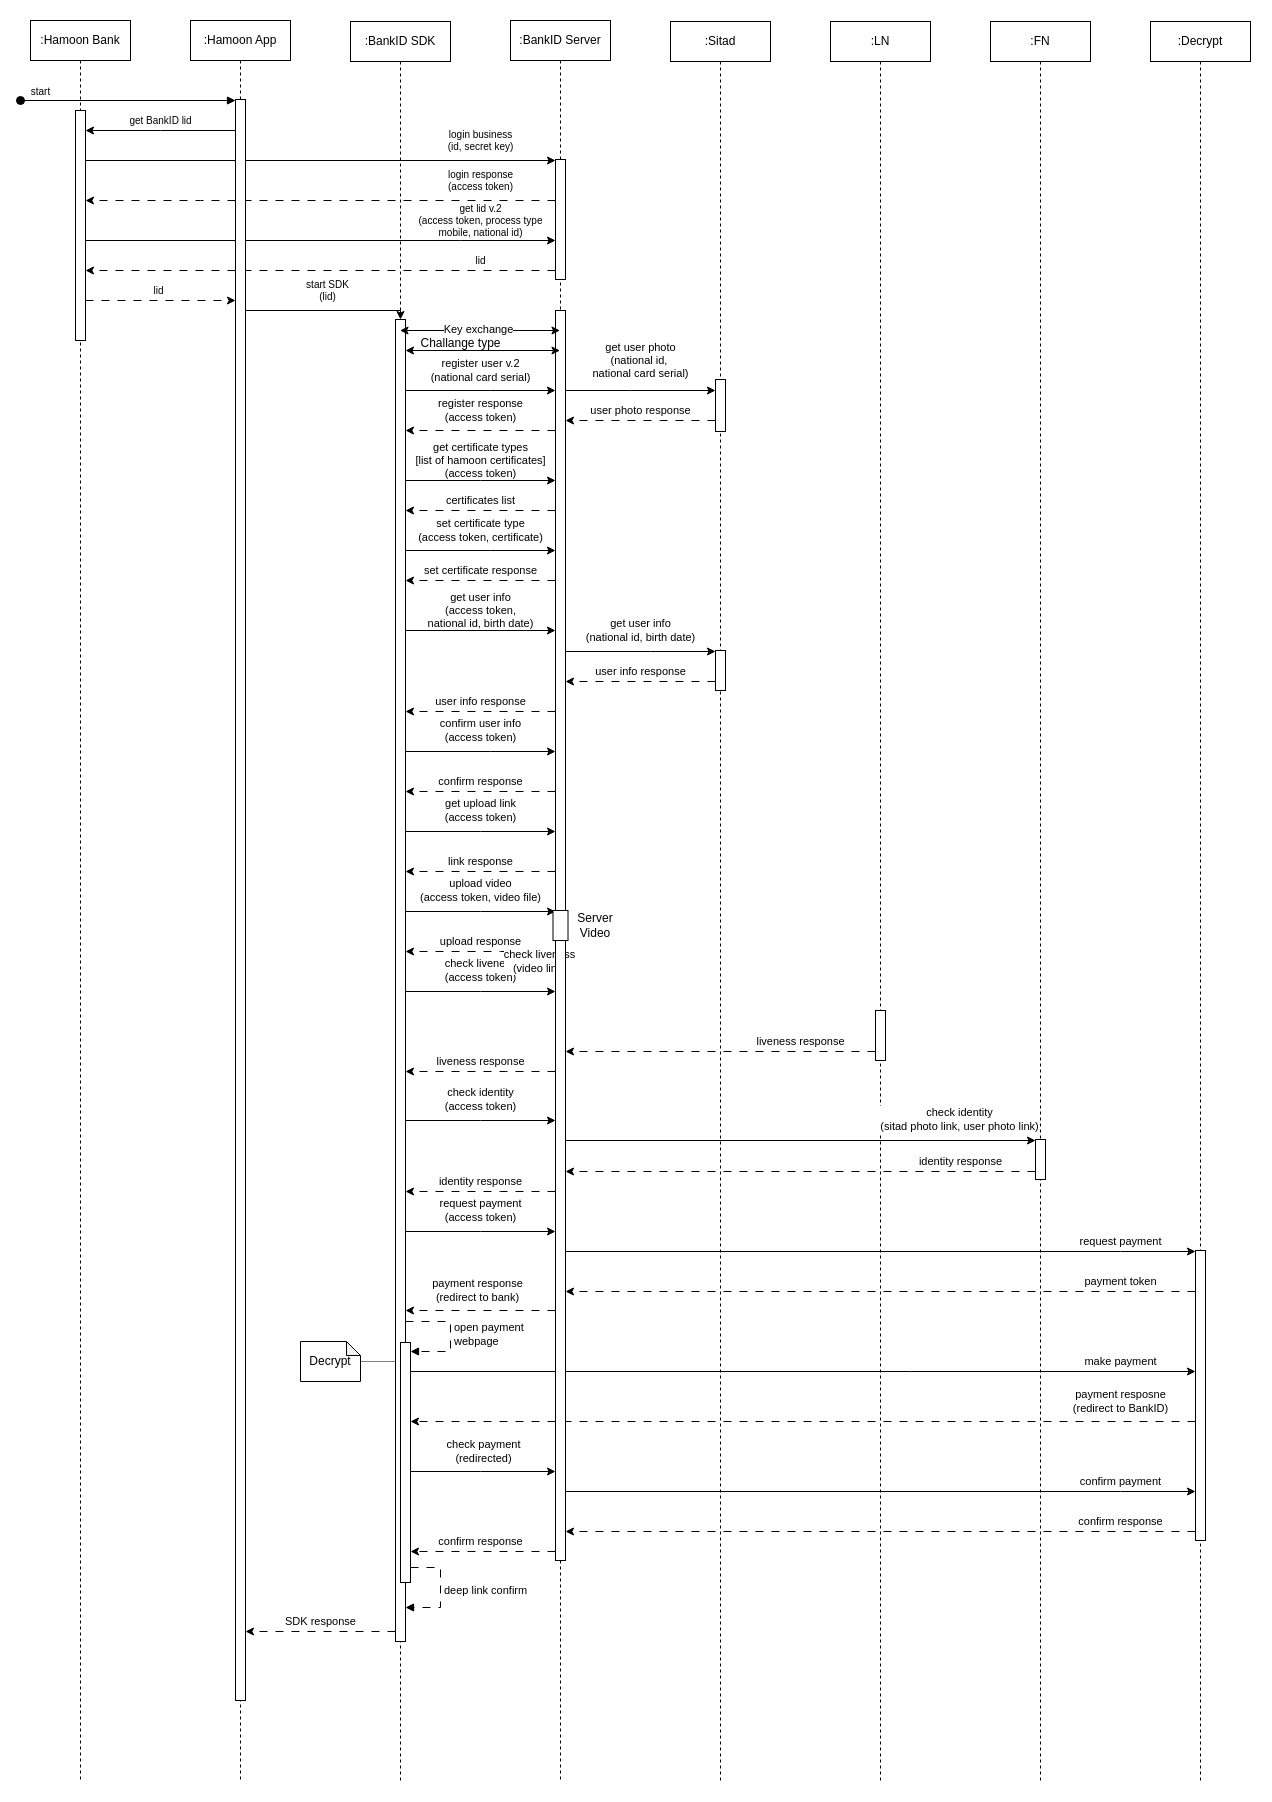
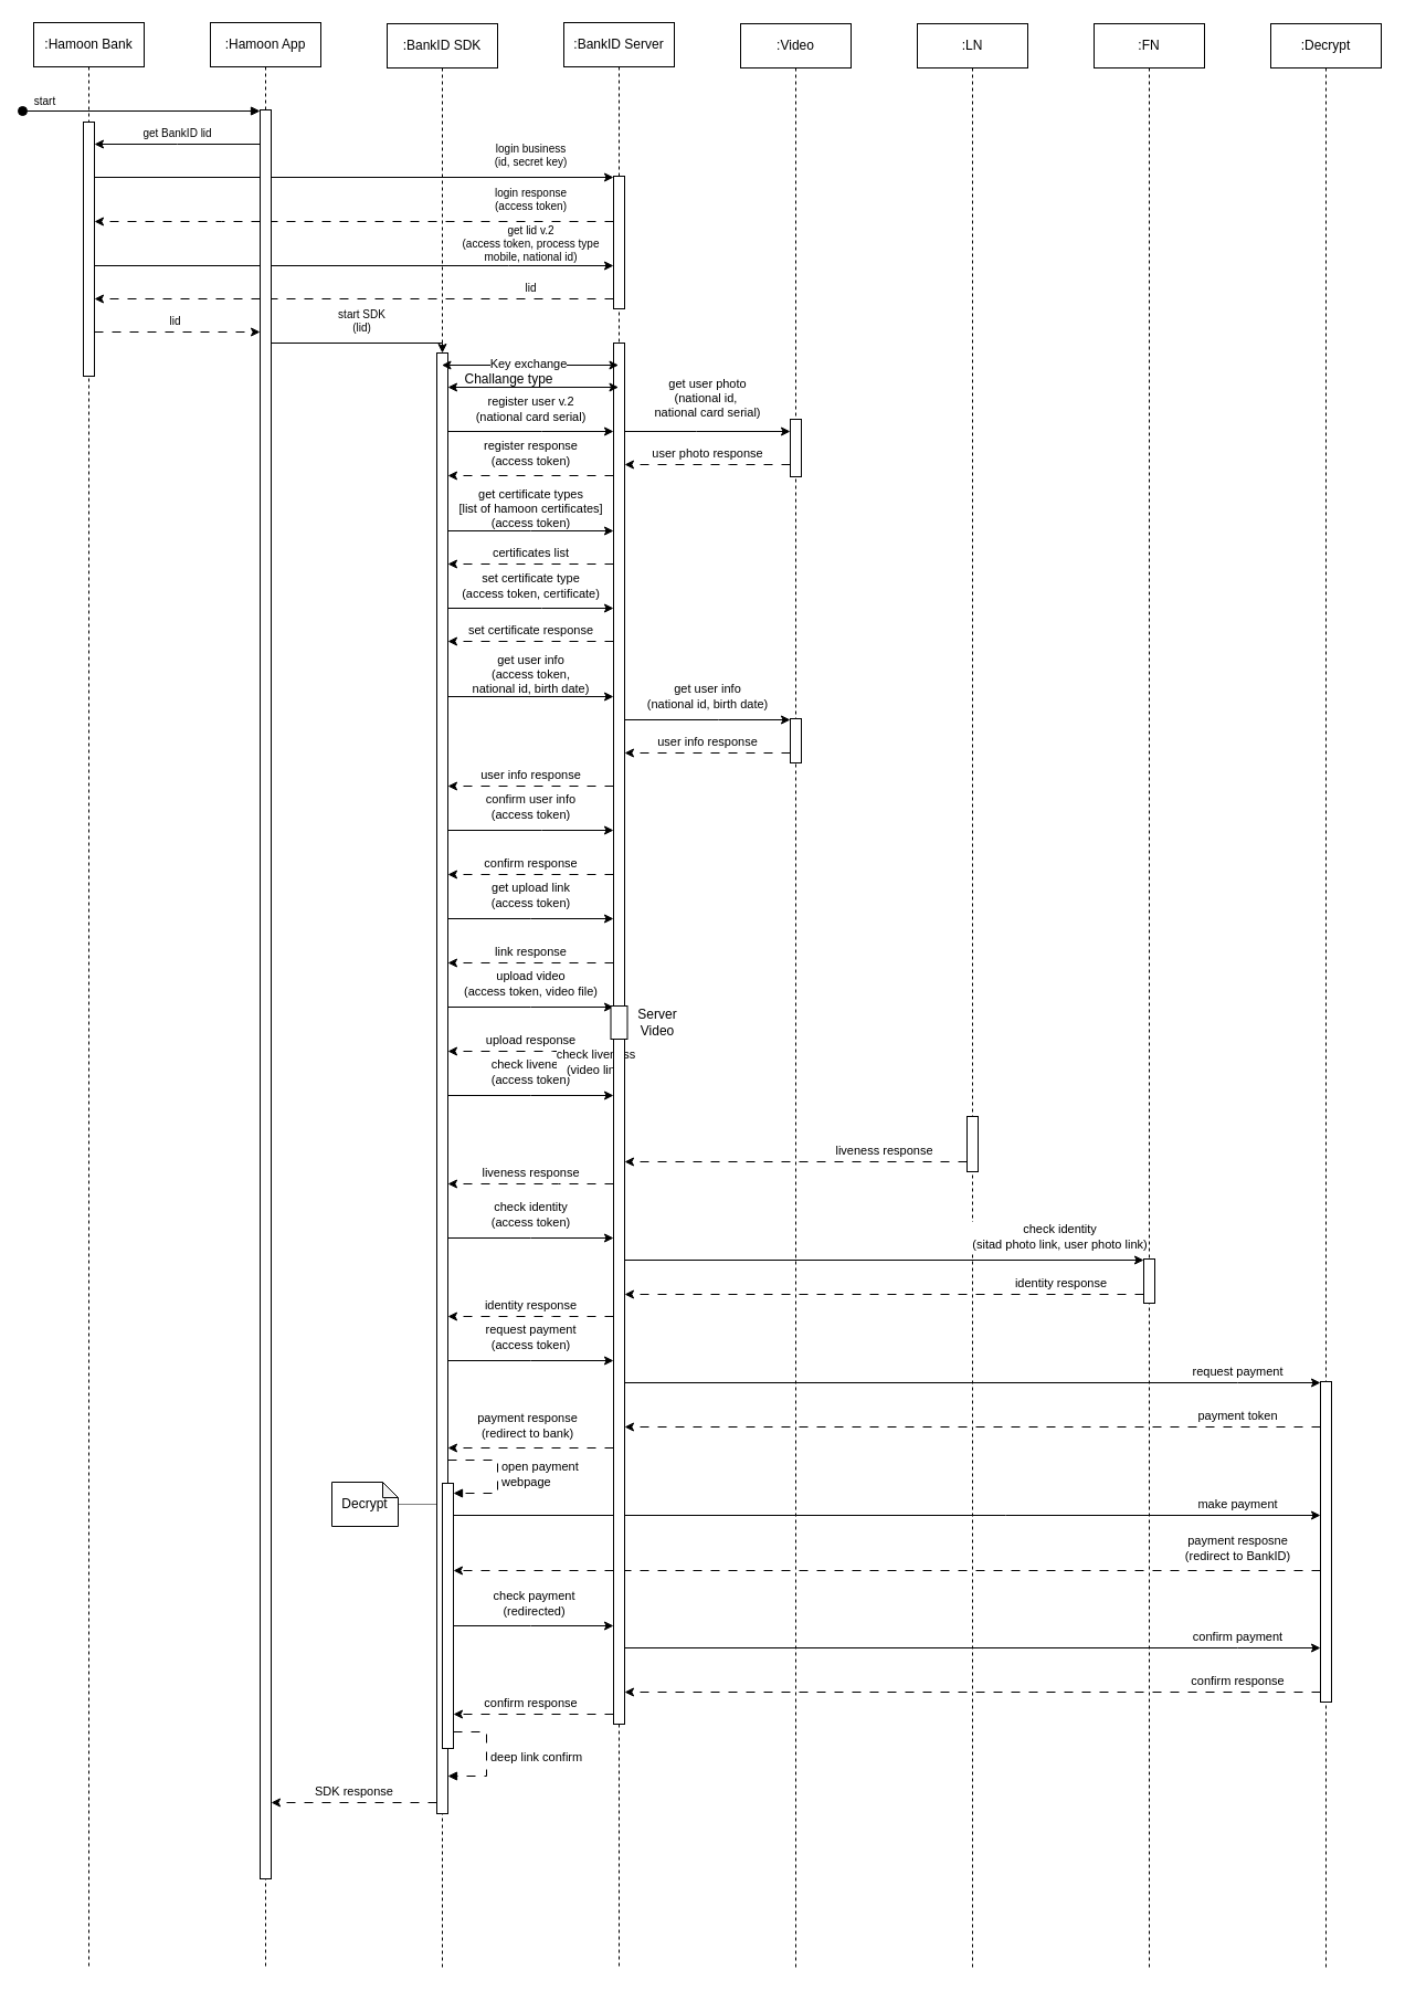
- <mxCell id="16" value=":Sitad" style="shape=umlLifeline;perimeter=lifelinePerimeter;whiteSpace=wrap;html=1;container=0;dropTarget=0;collapsible=0;recursiveResize=0;outlineConnect=0;portConstraint=eastwest;newEdgeStyle={&quot;edgeStyle&quot;:&quot;elbowEdgeStyle&quot;,&quot;elbow&quot;:&quot;vertical&quot;,&quot;curved&quot;:0,&quot;rounded&quot;:0};" parent="1" vertex="1"><mxGeometry x="670" y="21" width="100" height="1759" as="geometry" /></mxCell>
+ <mxCell id="16" value=":Video" style="shape=umlLifeline;perimeter=lifelinePerimeter;whiteSpace=wrap;html=1;container=0;dropTarget=0;collapsible=0;recursiveResize=0;outlineConnect=0;portConstraint=eastwest;newEdgeStyle={&quot;edgeStyle&quot;:&quot;elbowEdgeStyle&quot;,&quot;elbow&quot;:&quot;vertical&quot;,&quot;curved&quot;:0,&quot;rounded&quot;:0};" parent="1" vertex="1"><mxGeometry x="670" y="21" width="100" height="1759" as="geometry" /></mxCell>
